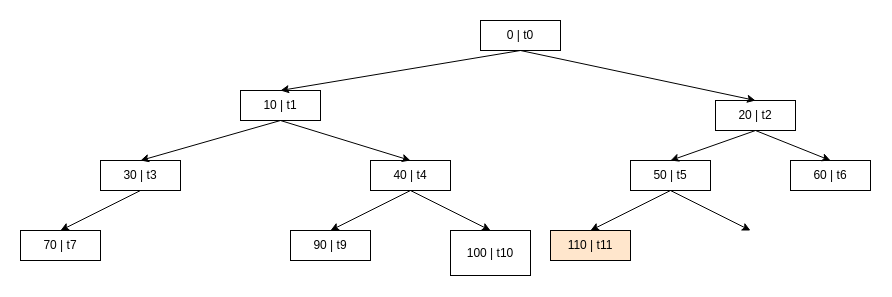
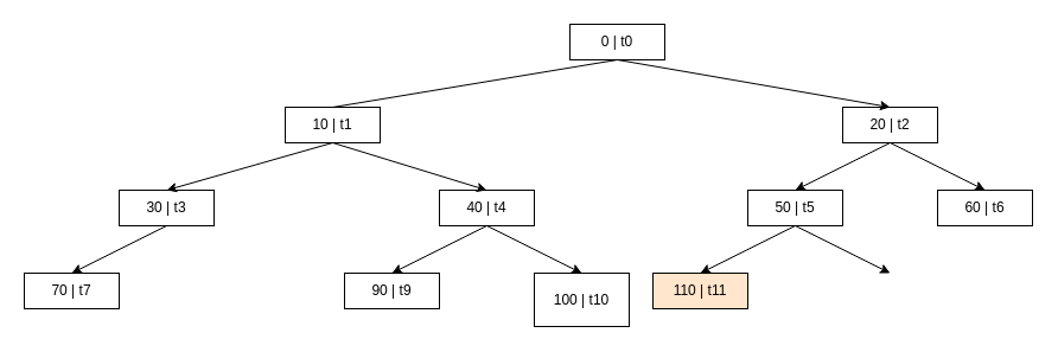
- <mxCell id="22" value="" style="endArrow=classic;html=1;exitX=0.5;exitY=1;exitDx=0;exitDy=0;entryX=0.5;entryY=0;entryDx=0;entryDy=0;" parent="1" source="21" target="14" edge="1"><mxGeometry width="50" height="50" relative="1" as="geometry"><mxPoint x="20" y="330" as="sourcePoint" /><mxPoint x="70" y="280" as="targetPoint" /></mxGeometry></mxCell>
+ <mxCell id="22" value="" style="endArrow=none;html=1;exitX=0.5;exitY=1;exitDx=0;exitDy=0;entryX=0.5;entryY=0;entryDx=0;entryDy=0;" parent="1" source="21" target="14" edge="1"><mxGeometry width="50" height="50" relative="1" as="geometry"><mxPoint x="20" y="330" as="sourcePoint" /><mxPoint x="70" y="280" as="targetPoint" /></mxGeometry></mxCell>
- <mxCell id="17" value="20 | t2" style="rounded=0;whiteSpace=wrap;html=1;" parent="1" vertex="1"><mxGeometry x="715" y="100" width="80" height="30" as="geometry" /></mxCell>
+ <mxCell id="17" value="20 | t2" style="rounded=0;whiteSpace=wrap;html=1;" parent="1" vertex="1"><mxGeometry x="710" y="90" width="80" height="30" as="geometry" /></mxCell>
